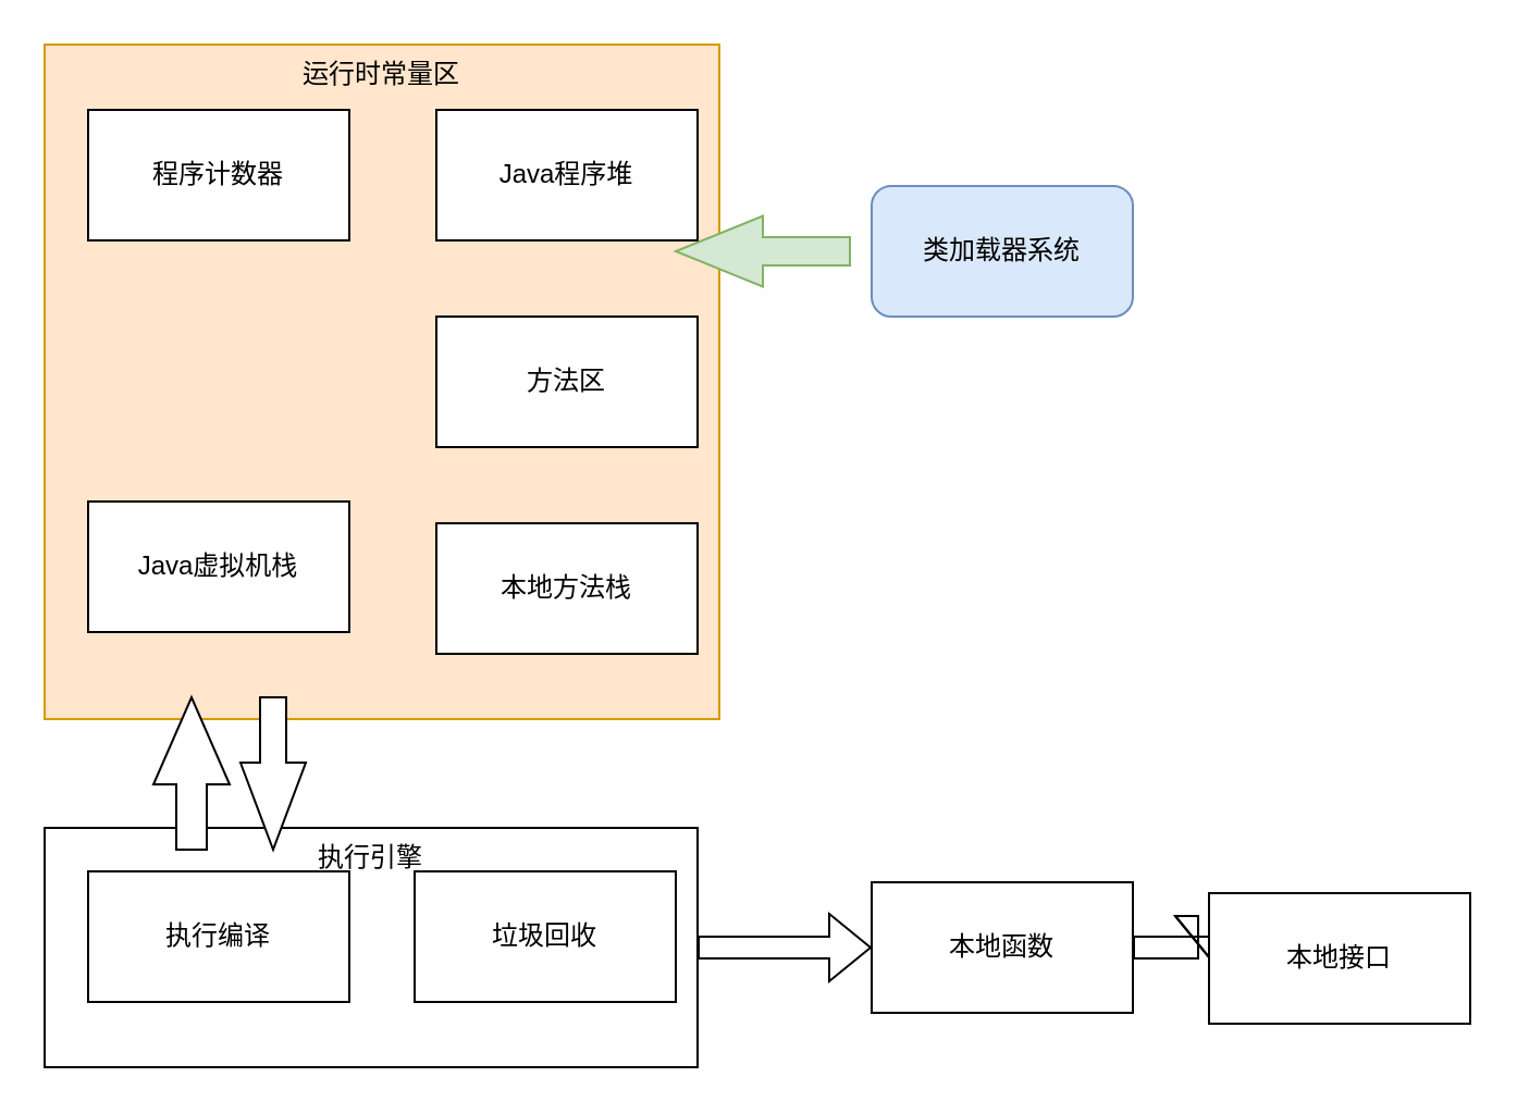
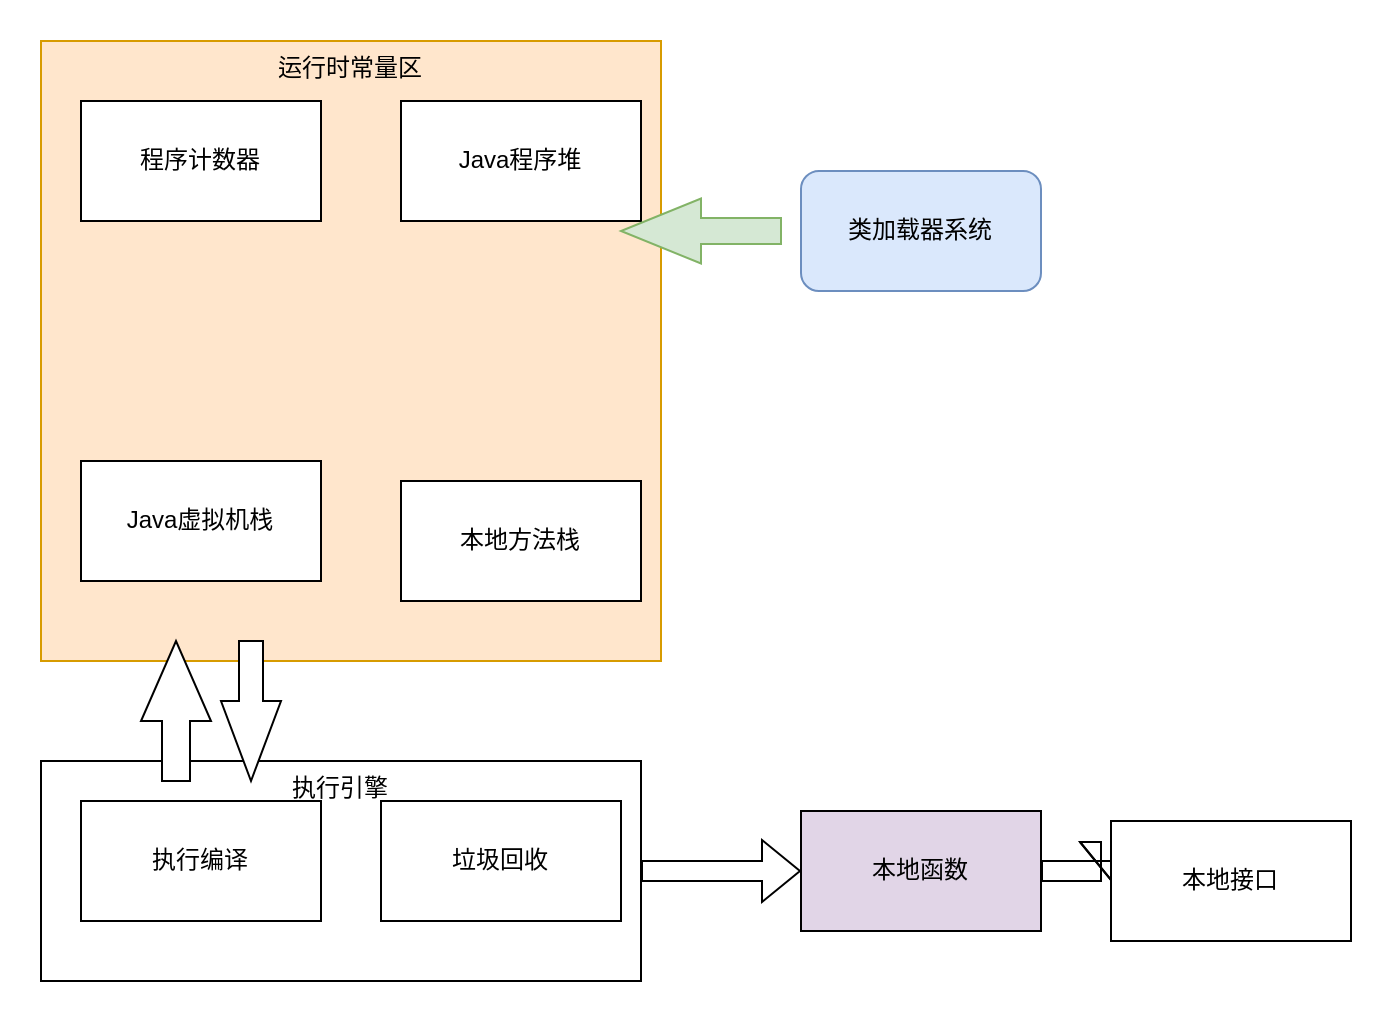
- <mxCell id="6" value="方法区" style="rounded=0;whiteSpace=wrap;html=1;" vertex="1" parent="1"><mxGeometry x="200" y="145" width="120" height="60" as="geometry" /></mxCell>
- <mxCell id="17" value="本地函数" style="rounded=0;whiteSpace=wrap;html=1;" vertex="1" parent="1"><mxGeometry x="400" y="405" width="120" height="60" as="geometry" /></mxCell>
+ <mxCell id="17" value="本地函数" style="rounded=0;whiteSpace=wrap;html=1;fillColor=#e1d5e7;" vertex="1" parent="1"><mxGeometry x="400" y="405" width="120" height="60" as="geometry" /></mxCell>
